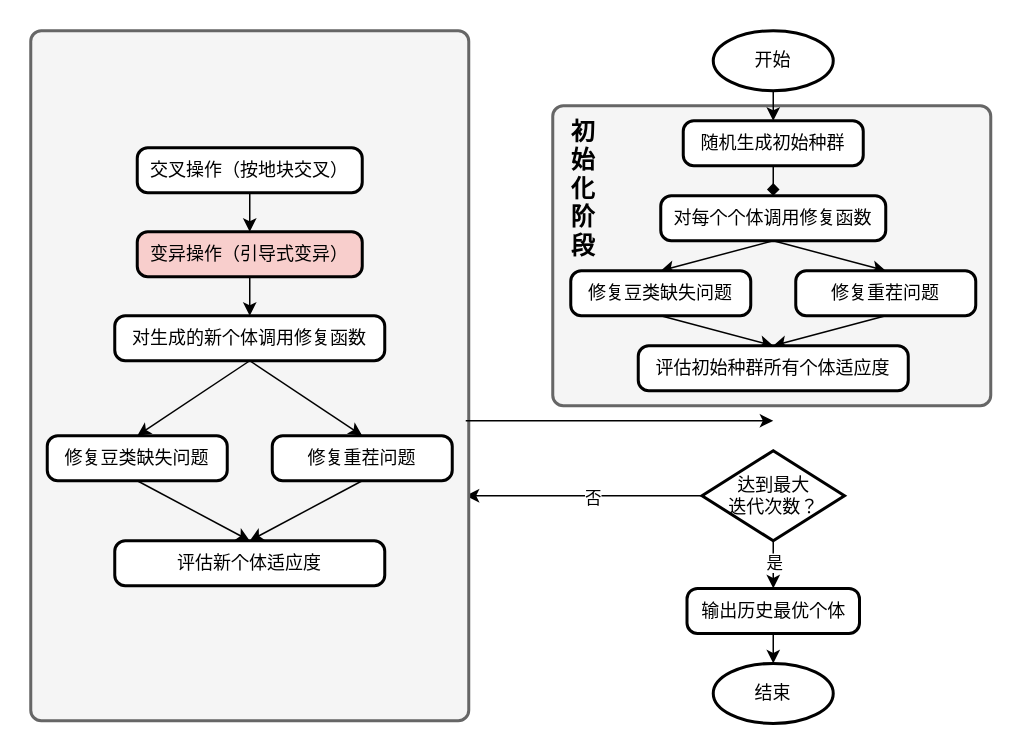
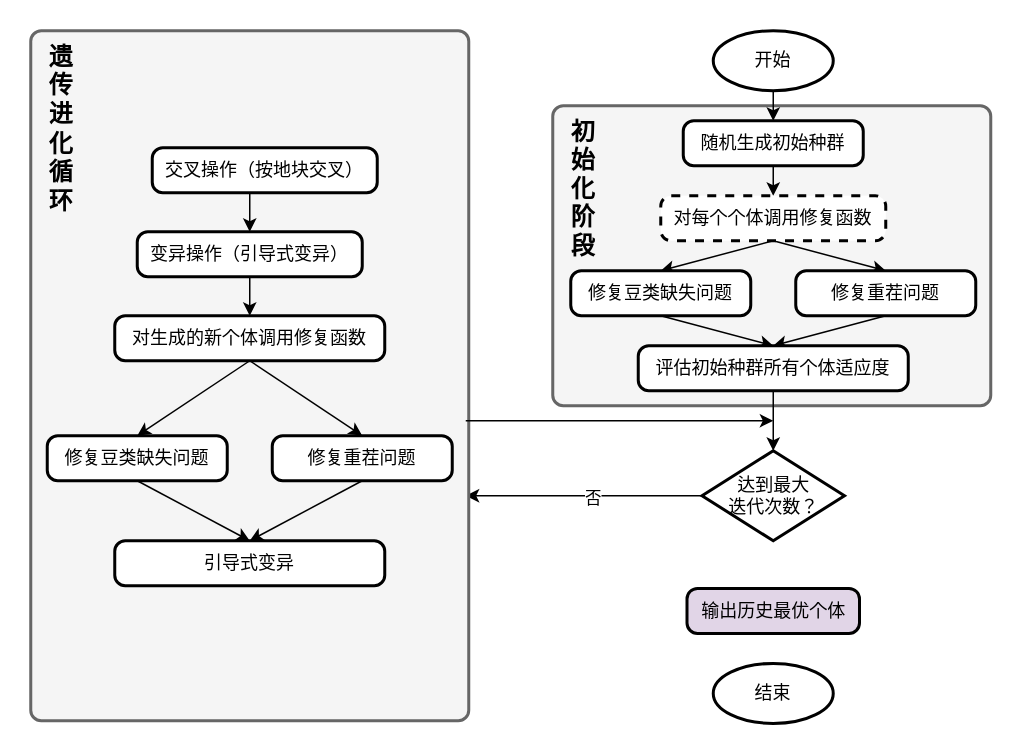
+ <mxCell id="39" value="&lt;span style=&quot;font-size: 16px;&quot;&gt;&lt;b&gt;遗&lt;/b&gt;&lt;/span&gt;&lt;div&gt;&lt;span style=&quot;font-size: 16px;&quot;&gt;&lt;b&gt;传&lt;/b&gt;&lt;/span&gt;&lt;/div&gt;&lt;div&gt;&lt;span style=&quot;font-size: 16px;&quot;&gt;&lt;b&gt;进&lt;/b&gt;&lt;/span&gt;&lt;/div&gt;&lt;div&gt;&lt;span style=&quot;font-size: 16px;&quot;&gt;&lt;b&gt;化&lt;/b&gt;&lt;/span&gt;&lt;/div&gt;&lt;div&gt;&lt;span style=&quot;font-size: 16px;&quot;&gt;&lt;b&gt;循&lt;/b&gt;&lt;/span&gt;&lt;/div&gt;&lt;div&gt;&lt;span style=&quot;font-size: 16px;&quot;&gt;&lt;b&gt;环&lt;/b&gt;&lt;/span&gt;&lt;/div&gt;" style="text;html=1;align=center;verticalAlign=middle;resizable=0;points=[];autosize=1;strokeColor=none;fillColor=none;" parent="25" vertex="1"><mxGeometry width="40" height="130" as="geometry" /></mxCell>
- <mxCell id="28" value="交叉操作（按地块交叉）" style="rounded=1;whiteSpace=wrap;html=1;absoluteArcSize=1;arcSize=14;strokeWidth=2;" parent="25" vertex="1"><mxGeometry x="71" y="78" width="150" height="30" as="geometry" /></mxCell>
+ <mxCell id="28" value="交叉操作（按地块交叉）" style="rounded=1;whiteSpace=wrap;html=1;absoluteArcSize=1;arcSize=14;strokeWidth=2;" parent="25" vertex="1"><mxGeometry x="81" y="78" width="150" height="30" as="geometry" /></mxCell>
- <mxCell id="5" style="edgeStyle=orthogonalEdgeStyle;rounded=0;orthogonalLoop=1;jettySize=auto;html=1;exitX=0.5;exitY=1;exitDx=0;exitDy=0;entryX=0.5;entryY=0;entryDx=0;entryDy=0;endArrow=diamond;" parent="1" source="6" target="9" edge="1"><mxGeometry relative="1" as="geometry" /></mxCell>
+ <mxCell id="5" style="edgeStyle=orthogonalEdgeStyle;rounded=0;orthogonalLoop=1;jettySize=auto;html=1;exitX=0.5;exitY=1;exitDx=0;exitDy=0;entryX=0.5;entryY=0;entryDx=0;entryDy=0;" parent="1" source="6" target="9" edge="1"><mxGeometry relative="1" as="geometry" /></mxCell>
- <mxCell id="9" value="对每个个体调用修复函数" style="rounded=1;whiteSpace=wrap;html=1;absoluteArcSize=1;arcSize=14;strokeWidth=2;" parent="1" vertex="1"><mxGeometry x="440" y="130" width="150" height="30" as="geometry" /></mxCell>
+ <mxCell id="9" value="对每个个体调用修复函数" style="rounded=1;whiteSpace=wrap;html=1;absoluteArcSize=1;arcSize=14;strokeWidth=2;dashed=1;" parent="1" vertex="1"><mxGeometry x="440" y="130" width="150" height="30" as="geometry" /></mxCell>
- <mxCell id="30" value="变异操作（引导式变异）" style="rounded=1;whiteSpace=wrap;html=1;absoluteArcSize=1;arcSize=14;strokeWidth=2;fillColor=#f8cecc;" parent="25" vertex="1"><mxGeometry x="71" y="134" width="150" height="30" as="geometry" /></mxCell>
+ <mxCell id="30" value="变异操作（引导式变异）" style="rounded=1;whiteSpace=wrap;html=1;absoluteArcSize=1;arcSize=14;strokeWidth=2;" parent="25" vertex="1"><mxGeometry x="71" y="134" width="150" height="30" as="geometry" /></mxCell>
+ <mxCell id="20" style="edgeStyle=orthogonalEdgeStyle;rounded=0;orthogonalLoop=1;jettySize=auto;html=1;exitX=0.5;exitY=1;exitDx=0;exitDy=0;entryX=0.5;entryY=0;entryDx=0;entryDy=0;entryPerimeter=0;" parent="1" source="14" target="19" edge="1"><mxGeometry relative="1" as="geometry" /></mxCell>
- <mxCell id="15" style="edgeStyle=orthogonalEdgeStyle;rounded=0;orthogonalLoop=1;jettySize=auto;html=1;exitX=0.5;exitY=1;exitDx=0;exitDy=0;exitPerimeter=0;entryX=0.5;entryY=0;entryDx=0;entryDy=0;" parent="1" source="19" target="21" edge="1"><mxGeometry relative="1" as="geometry" /></mxCell>
- <mxCell id="16" value="是" style="edgeLabel;html=1;align=center;verticalAlign=middle;resizable=0;points=[];" parent="15" vertex="1" connectable="0"><mxGeometry x="-0.131" relative="1" as="geometry"><mxPoint as="offset" /></mxGeometry></mxCell>
- <mxCell id="38" value="评估新个体适应度" style="rounded=1;whiteSpace=wrap;html=1;absoluteArcSize=1;arcSize=14;strokeWidth=2;" parent="25" vertex="1"><mxGeometry x="56" y="340" width="180" height="30" as="geometry" /></mxCell>
+ <mxCell id="38" value="引导式变异" style="rounded=1;whiteSpace=wrap;html=1;absoluteArcSize=1;arcSize=14;strokeWidth=2;" parent="25" vertex="1"><mxGeometry x="56" y="340" width="180" height="30" as="geometry" /></mxCell>
- <mxCell id="21" value="输出历史最优个体" style="rounded=1;whiteSpace=wrap;html=1;absoluteArcSize=1;arcSize=14;strokeWidth=2;" parent="1" vertex="1"><mxGeometry x="457.5" y="391.76" width="115" height="30" as="geometry" /></mxCell>
+ <mxCell id="21" value="输出历史最优个体" style="rounded=1;whiteSpace=wrap;html=1;absoluteArcSize=1;arcSize=14;strokeWidth=2;fillColor=#e1d5e7;" parent="1" vertex="1"><mxGeometry x="457.5" y="391.76" width="115" height="30" as="geometry" /></mxCell>
- <mxCell id="23" style="edgeStyle=orthogonalEdgeStyle;rounded=0;orthogonalLoop=1;jettySize=auto;html=1;exitX=0.5;exitY=1;exitDx=0;exitDy=0;entryX=0.5;entryY=0;entryDx=0;entryDy=0;entryPerimeter=0;" parent="1" source="21" target="22" edge="1"><mxGeometry relative="1" as="geometry" /></mxCell>
